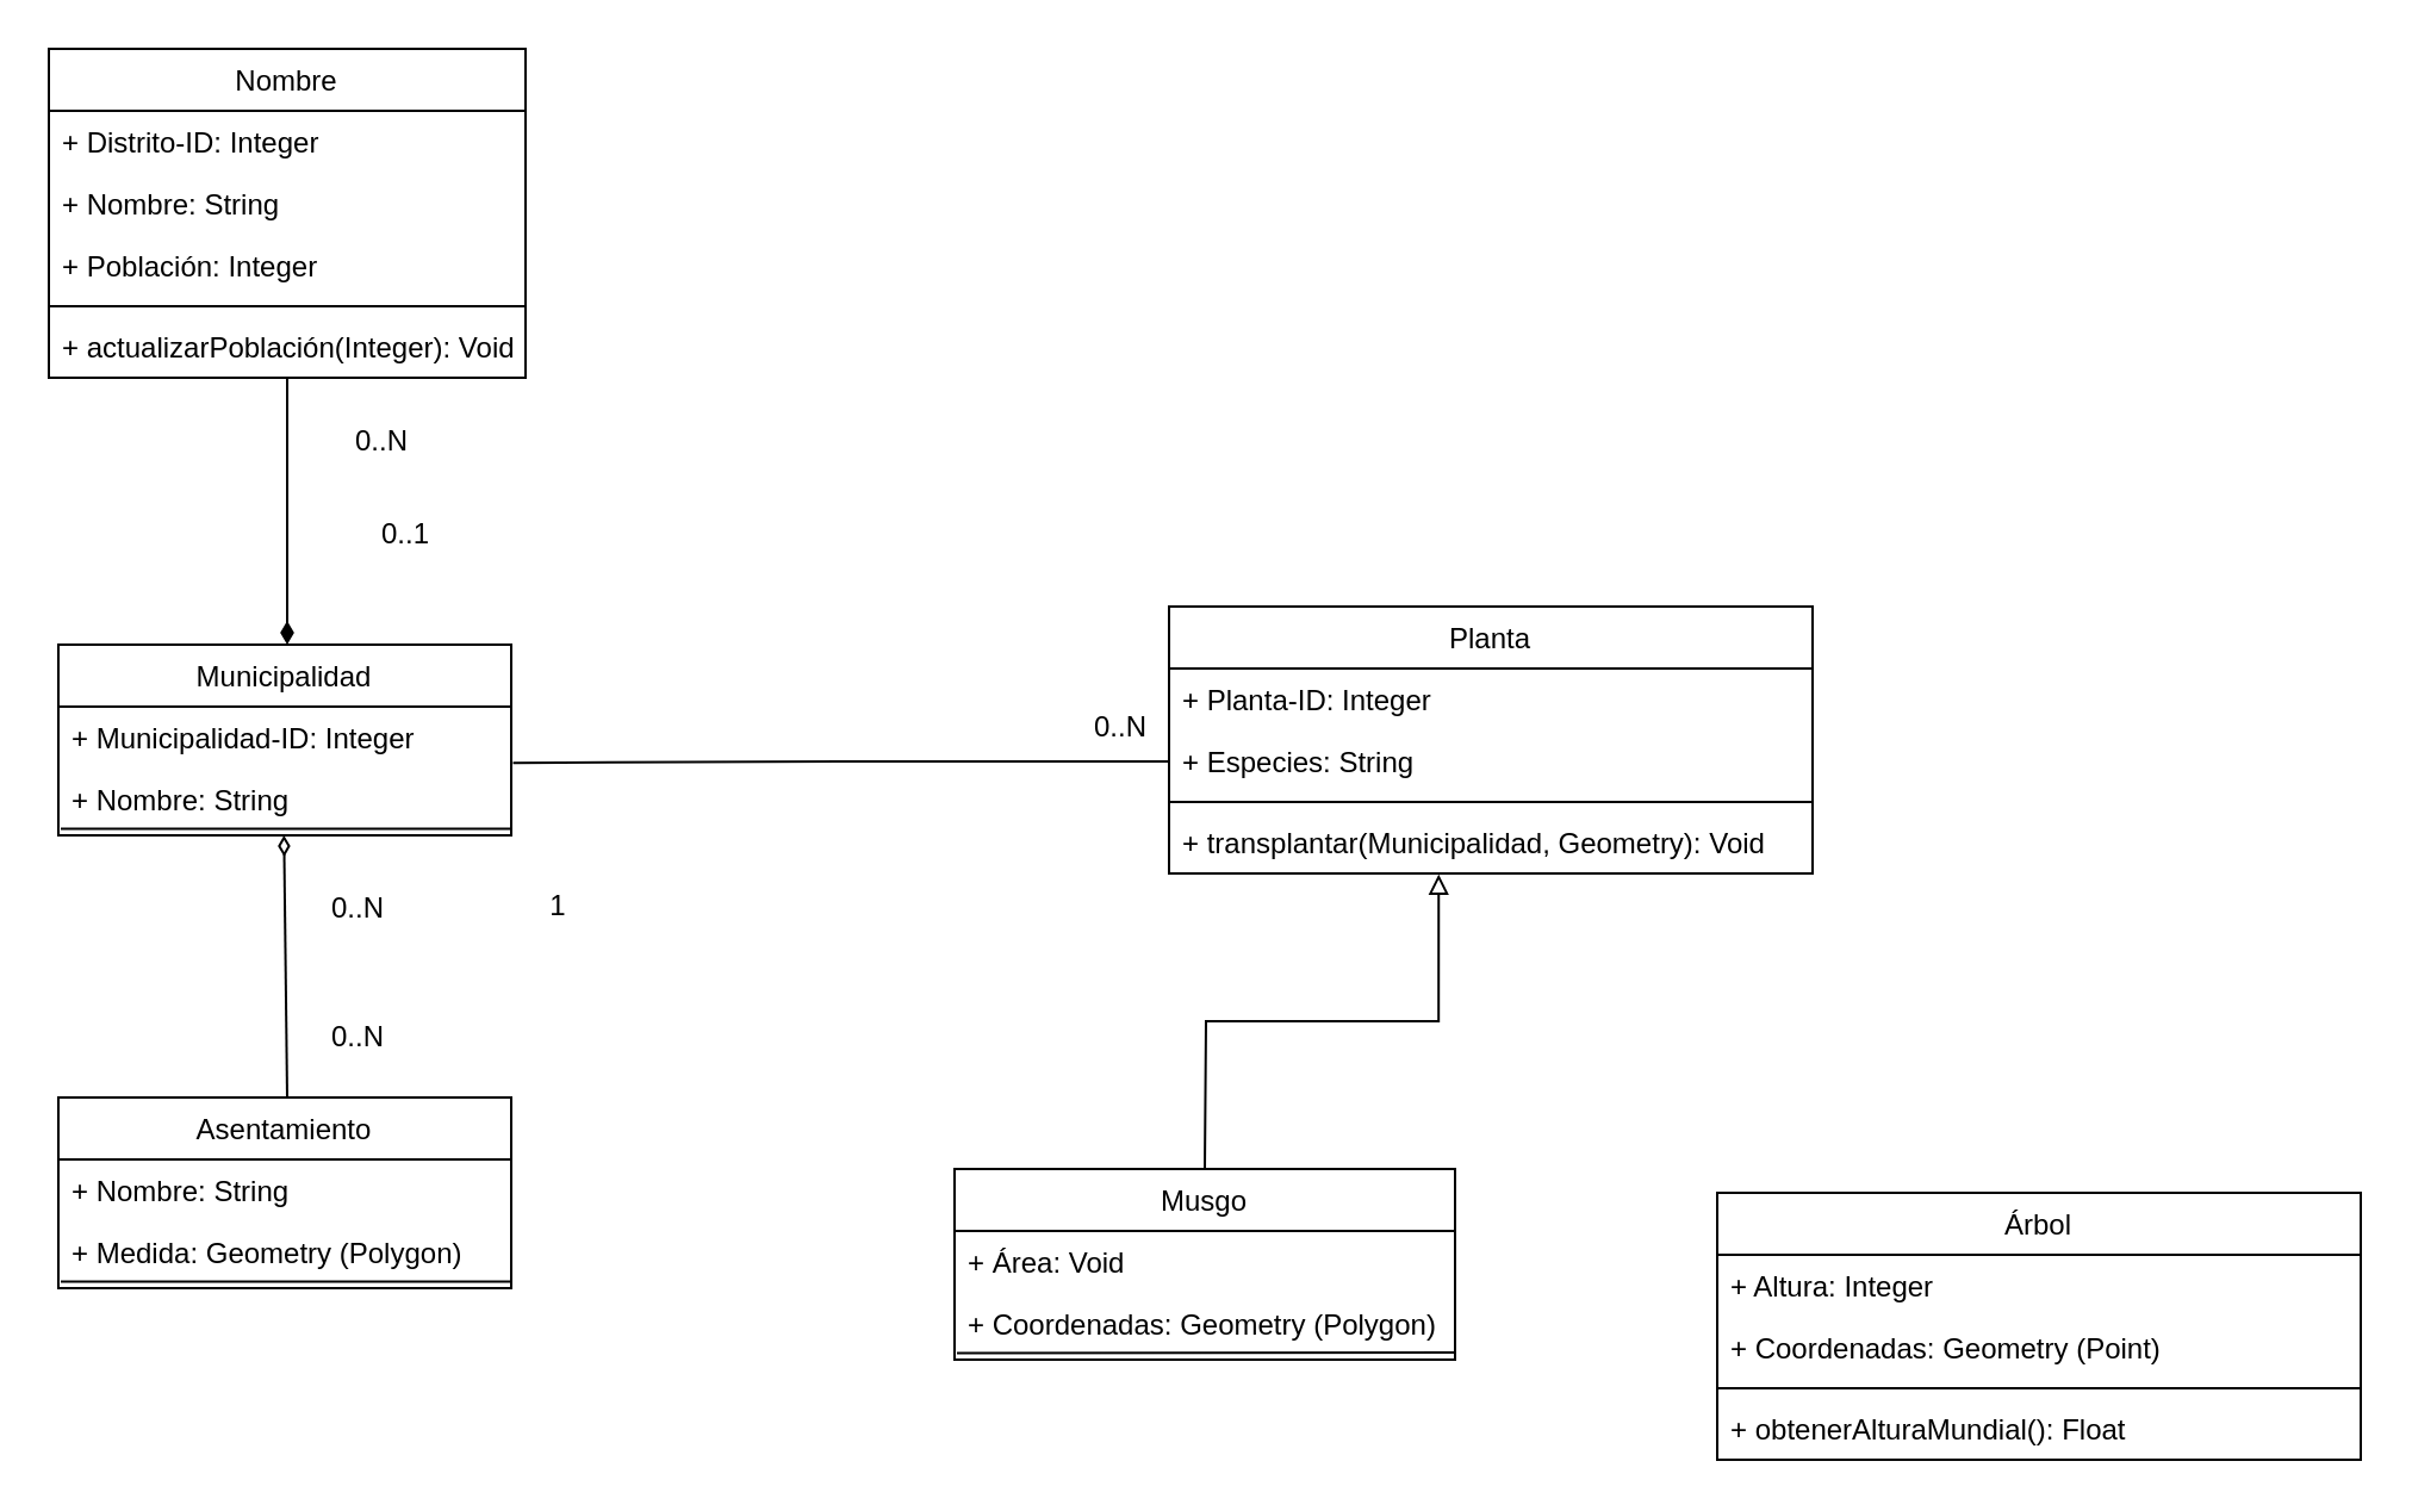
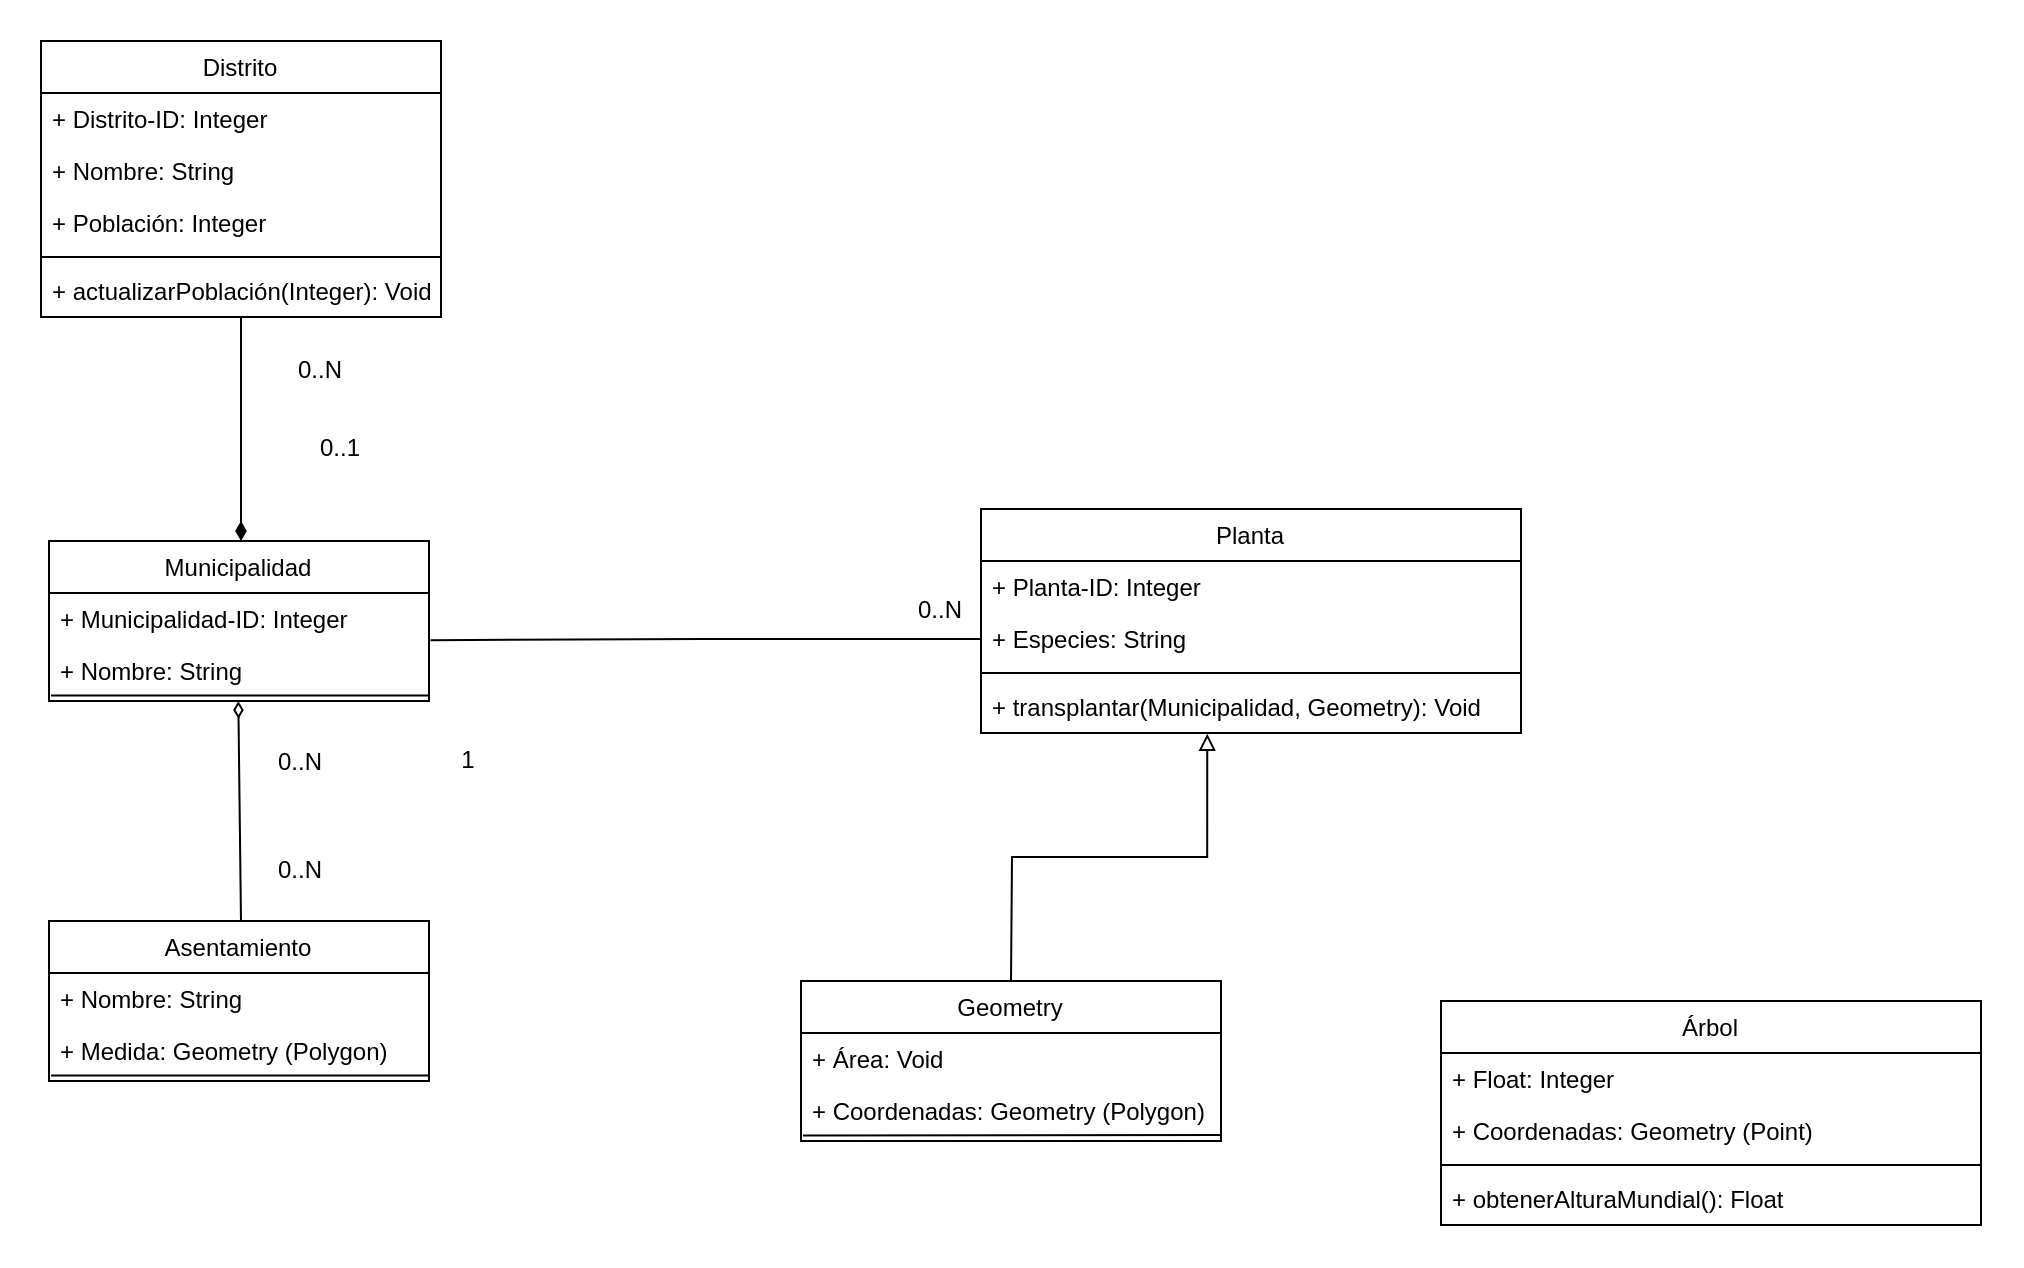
- <mxCell id="2" value="Nombre" style="swimlane;fontStyle=0;align=center;verticalAlign=top;childLayout=stackLayout;horizontal=1;startSize=26;horizontalStack=0;resizeParent=1;resizeLast=0;collapsible=1;marginBottom=0;rounded=0;shadow=0;strokeWidth=1;" parent="1" vertex="1"><mxGeometry x="20" y="20" width="200" height="138" as="geometry"><mxRectangle x="230" y="140" width="160" height="26" as="alternateBounds" /></mxGeometry></mxCell>
+ <mxCell id="2" value="Distrito" style="swimlane;fontStyle=0;align=center;verticalAlign=top;childLayout=stackLayout;horizontal=1;startSize=26;horizontalStack=0;resizeParent=1;resizeLast=0;collapsible=1;marginBottom=0;rounded=0;shadow=0;strokeWidth=1;" parent="1" vertex="1"><mxGeometry x="20" y="20" width="200" height="138" as="geometry"><mxRectangle x="230" y="140" width="160" height="26" as="alternateBounds" /></mxGeometry></mxCell>
- <mxCell id="29" value="Musgo" style="swimlane;fontStyle=0;align=center;verticalAlign=top;childLayout=stackLayout;horizontal=1;startSize=26;horizontalStack=0;resizeParent=1;resizeLast=0;collapsible=1;marginBottom=0;rounded=0;shadow=0;strokeWidth=1;" vertex="1" parent="1"><mxGeometry x="400" y="490" width="210" height="80" as="geometry"><mxRectangle x="340" y="380" width="170" height="26" as="alternateBounds" /></mxGeometry></mxCell>
+ <mxCell id="29" value="Geometry" style="swimlane;fontStyle=0;align=center;verticalAlign=top;childLayout=stackLayout;horizontal=1;startSize=26;horizontalStack=0;resizeParent=1;resizeLast=0;collapsible=1;marginBottom=0;rounded=0;shadow=0;strokeWidth=1;" vertex="1" parent="1"><mxGeometry x="400" y="490" width="210" height="80" as="geometry"><mxRectangle x="340" y="380" width="170" height="26" as="alternateBounds" /></mxGeometry></mxCell>
- <mxCell id="25" value="+ Altura: Integer" style="text;align=left;verticalAlign=top;spacingLeft=4;spacingRight=4;overflow=hidden;rotatable=0;points=[[0,0.5],[1,0.5]];portConstraint=eastwest;" vertex="1" parent="24"><mxGeometry y="26" width="270" height="26" as="geometry" /></mxCell>
+ <mxCell id="25" value="+ Float: Integer" style="text;align=left;verticalAlign=top;spacingLeft=4;spacingRight=4;overflow=hidden;rotatable=0;points=[[0,0.5],[1,0.5]];portConstraint=eastwest;" vertex="1" parent="24"><mxGeometry y="26" width="270" height="26" as="geometry" /></mxCell>
